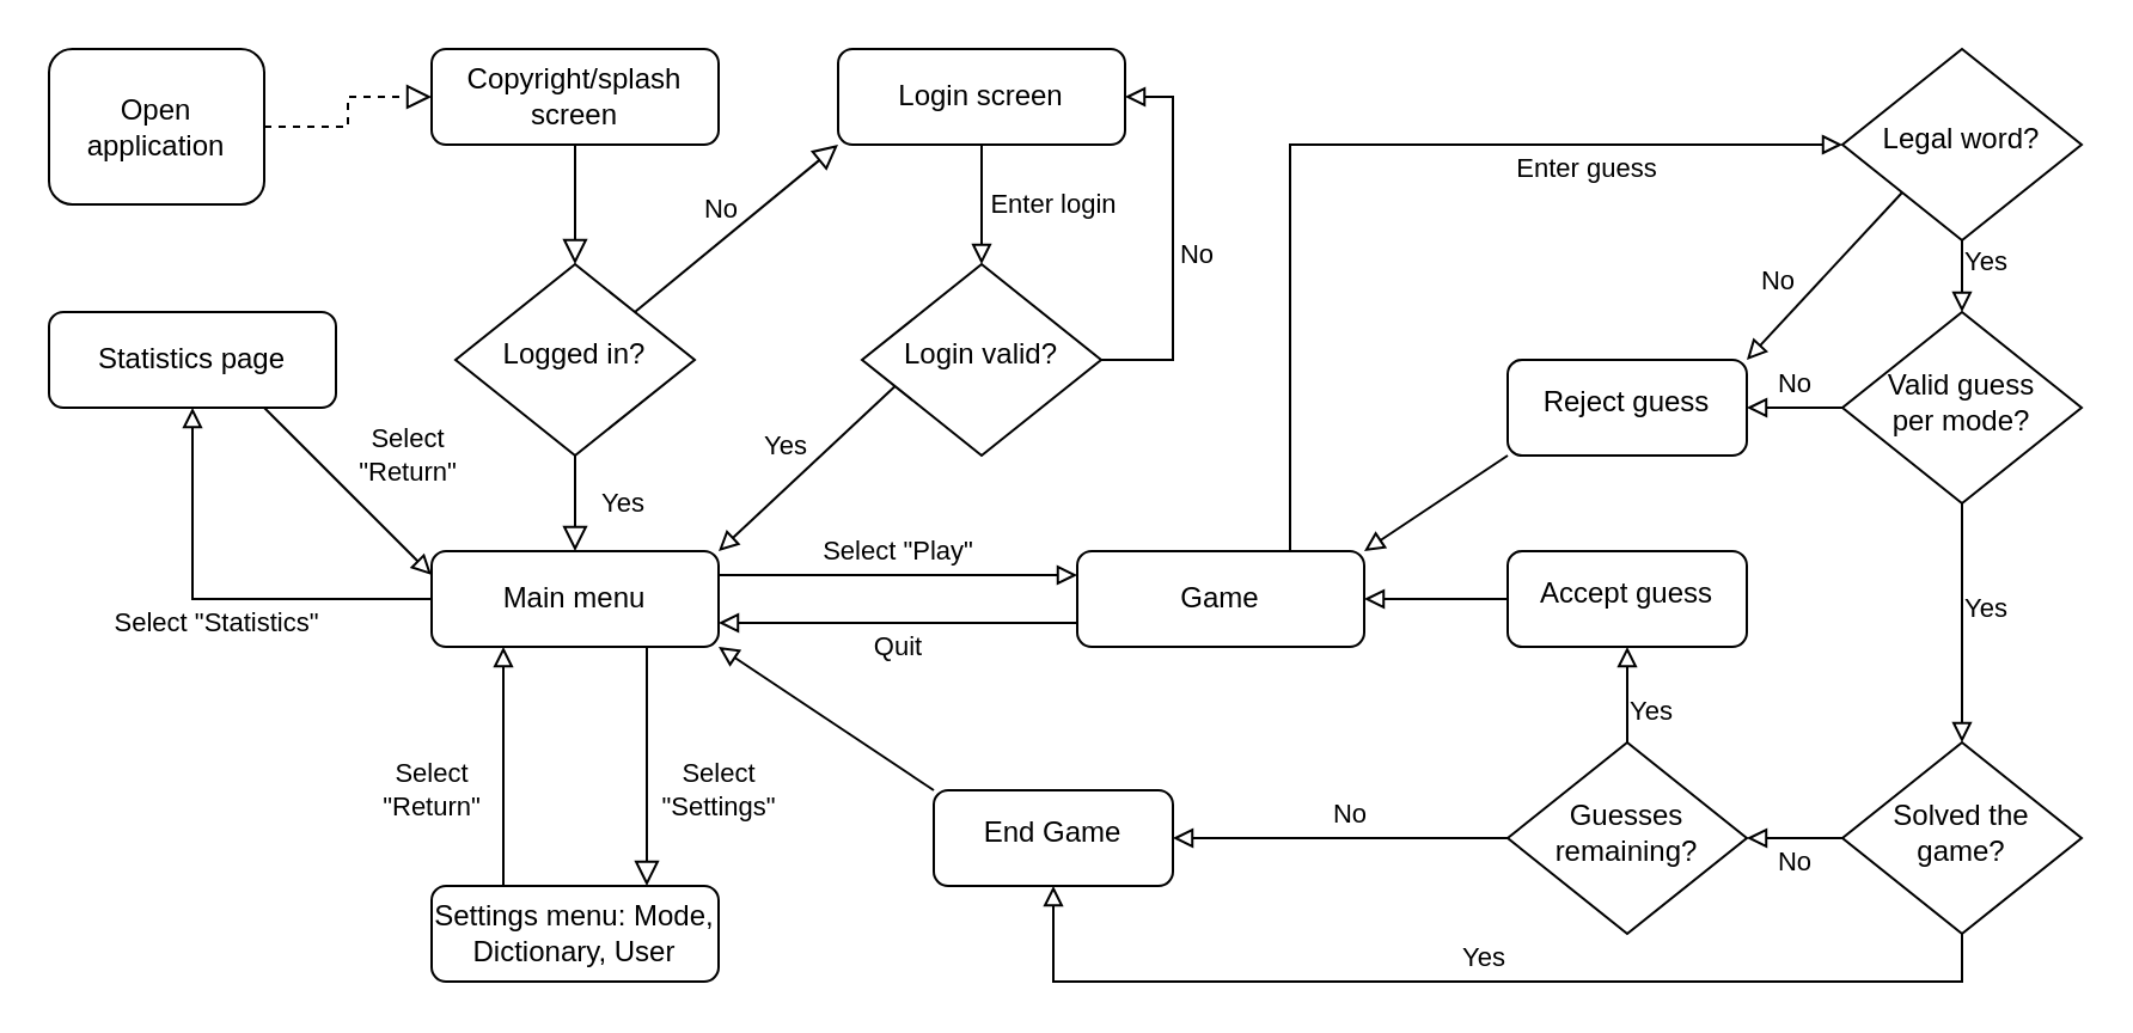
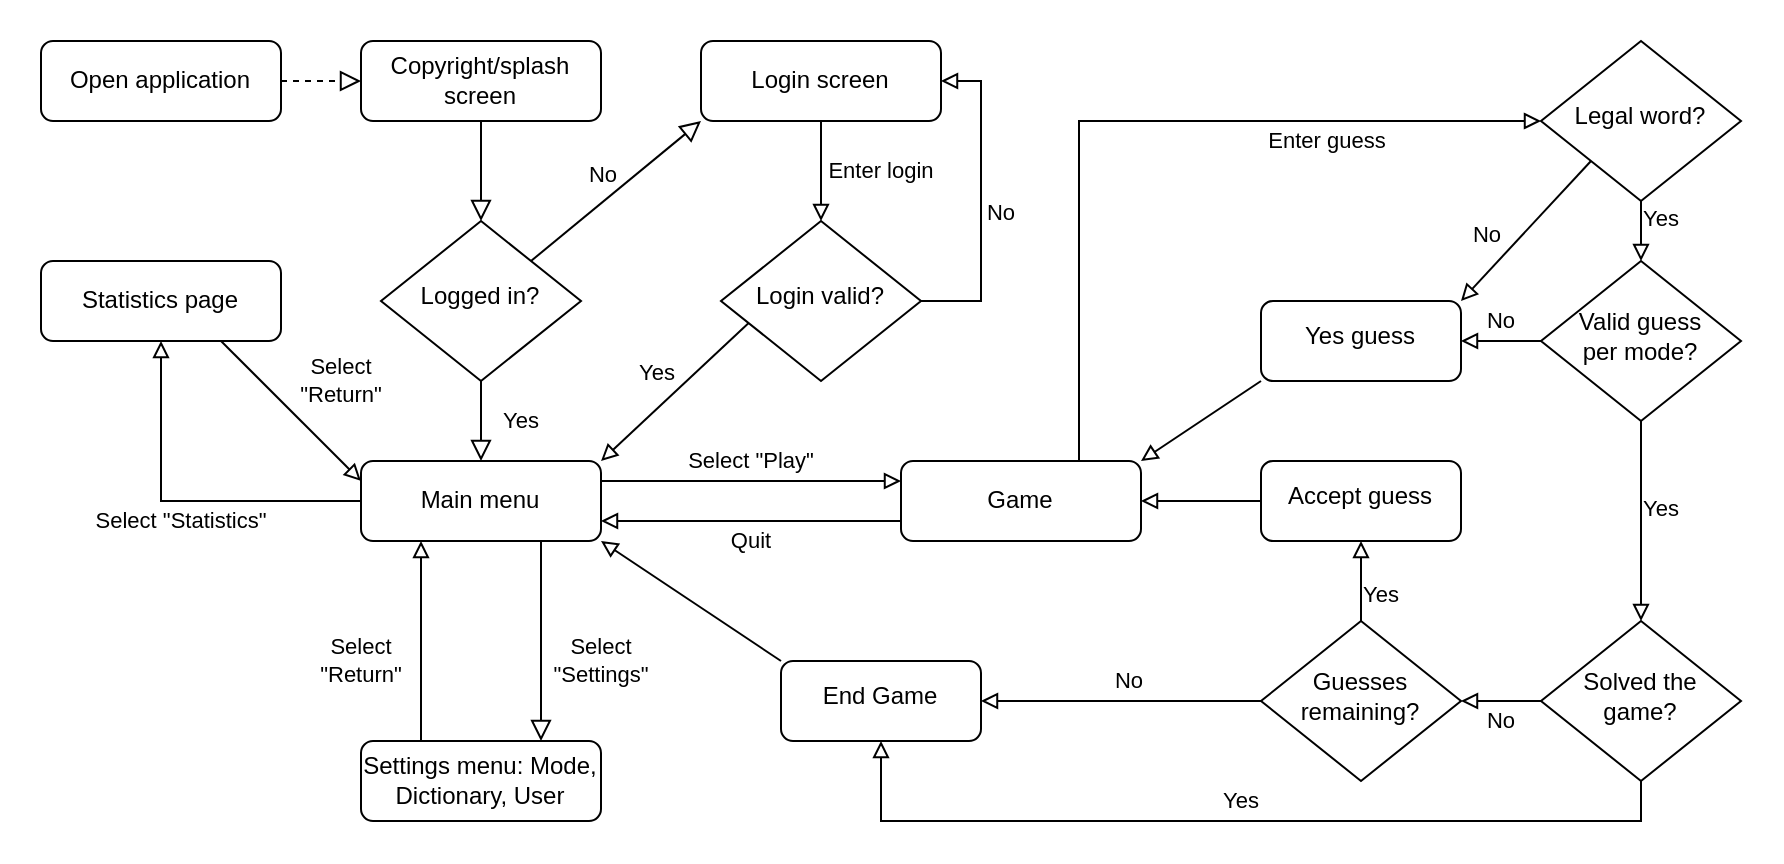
- <mxCell id="15" value="Open application" style="rounded=1;whiteSpace=wrap;html=1;fontSize=12;glass=0;strokeWidth=1;shadow=0;" vertex="1" parent="1"><mxGeometry x="20" y="20" width="90" height="65" as="geometry" /></mxCell>
+ <mxCell id="15" value="Open application" style="rounded=1;whiteSpace=wrap;html=1;fontSize=12;glass=0;strokeWidth=1;shadow=0;" vertex="1" parent="1"><mxGeometry y="20" width="120" height="40" as="geometry" x="20" /></mxCell>
- <mxCell id="38" value="Reject guess" style="rounded=1;whiteSpace=wrap;html=1;shadow=0;fontFamily=Helvetica;fontSize=12;align=center;strokeWidth=1;spacing=6;spacingTop=-4;" vertex="1" parent="1"><mxGeometry x="630" y="150" width="100" height="40" as="geometry" /></mxCell>
+ <mxCell id="38" value="Yes guess" style="rounded=1;whiteSpace=wrap;html=1;shadow=0;fontFamily=Helvetica;fontSize=12;align=center;strokeWidth=1;spacing=6;spacingTop=-4;" vertex="1" parent="1"><mxGeometry x="630" y="150" width="100" height="40" as="geometry" /></mxCell>
